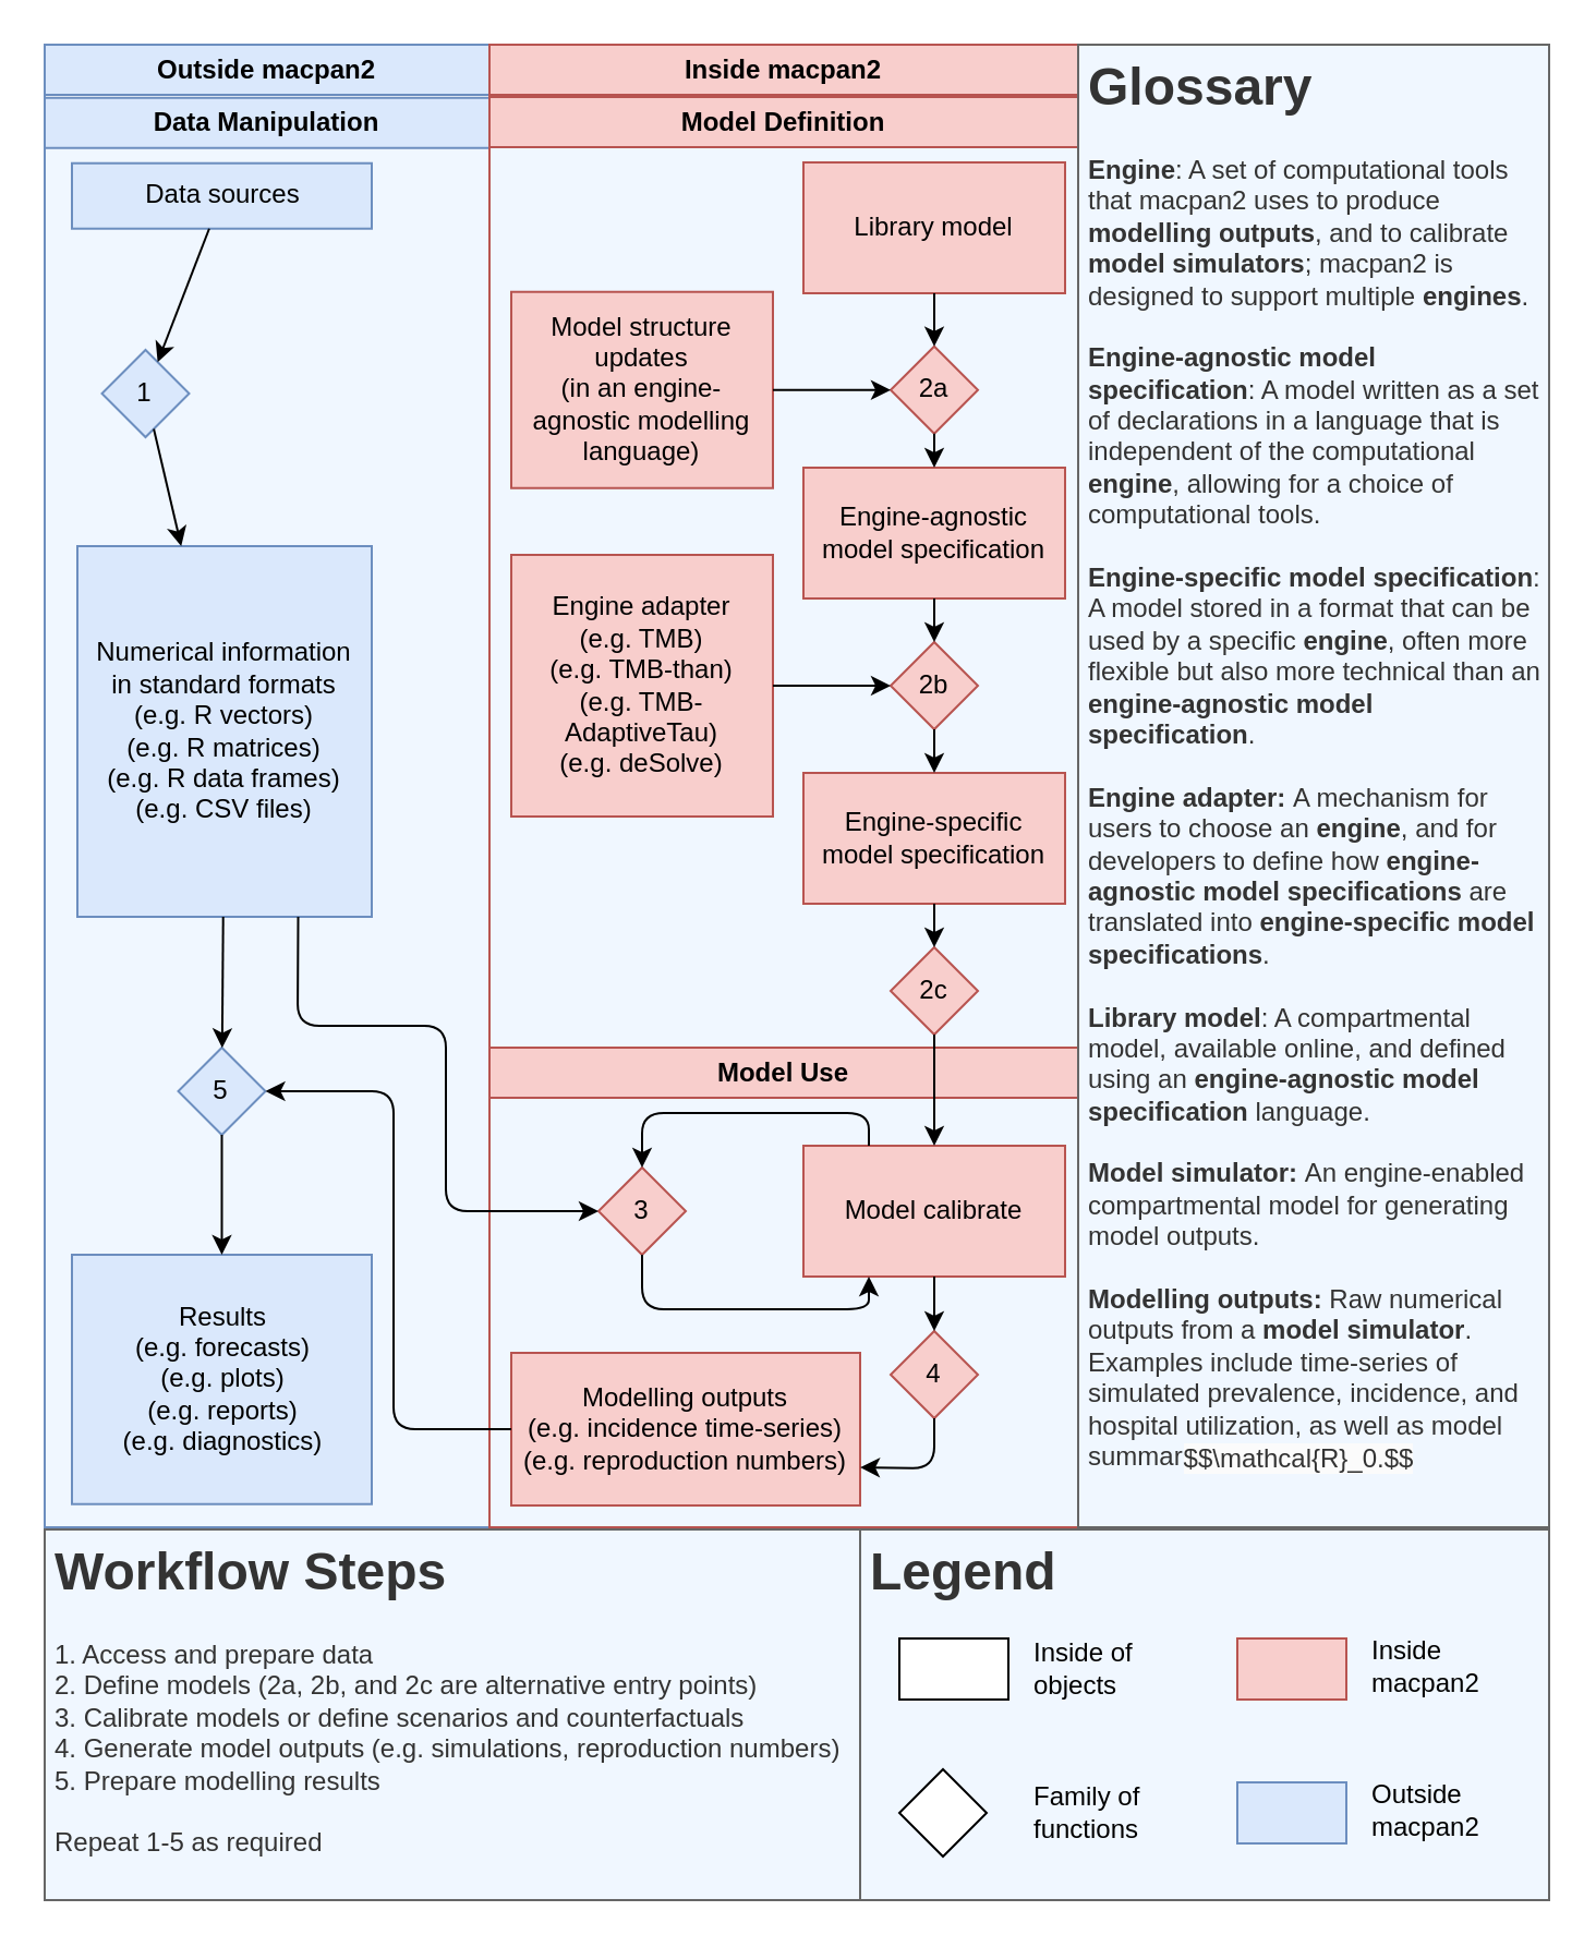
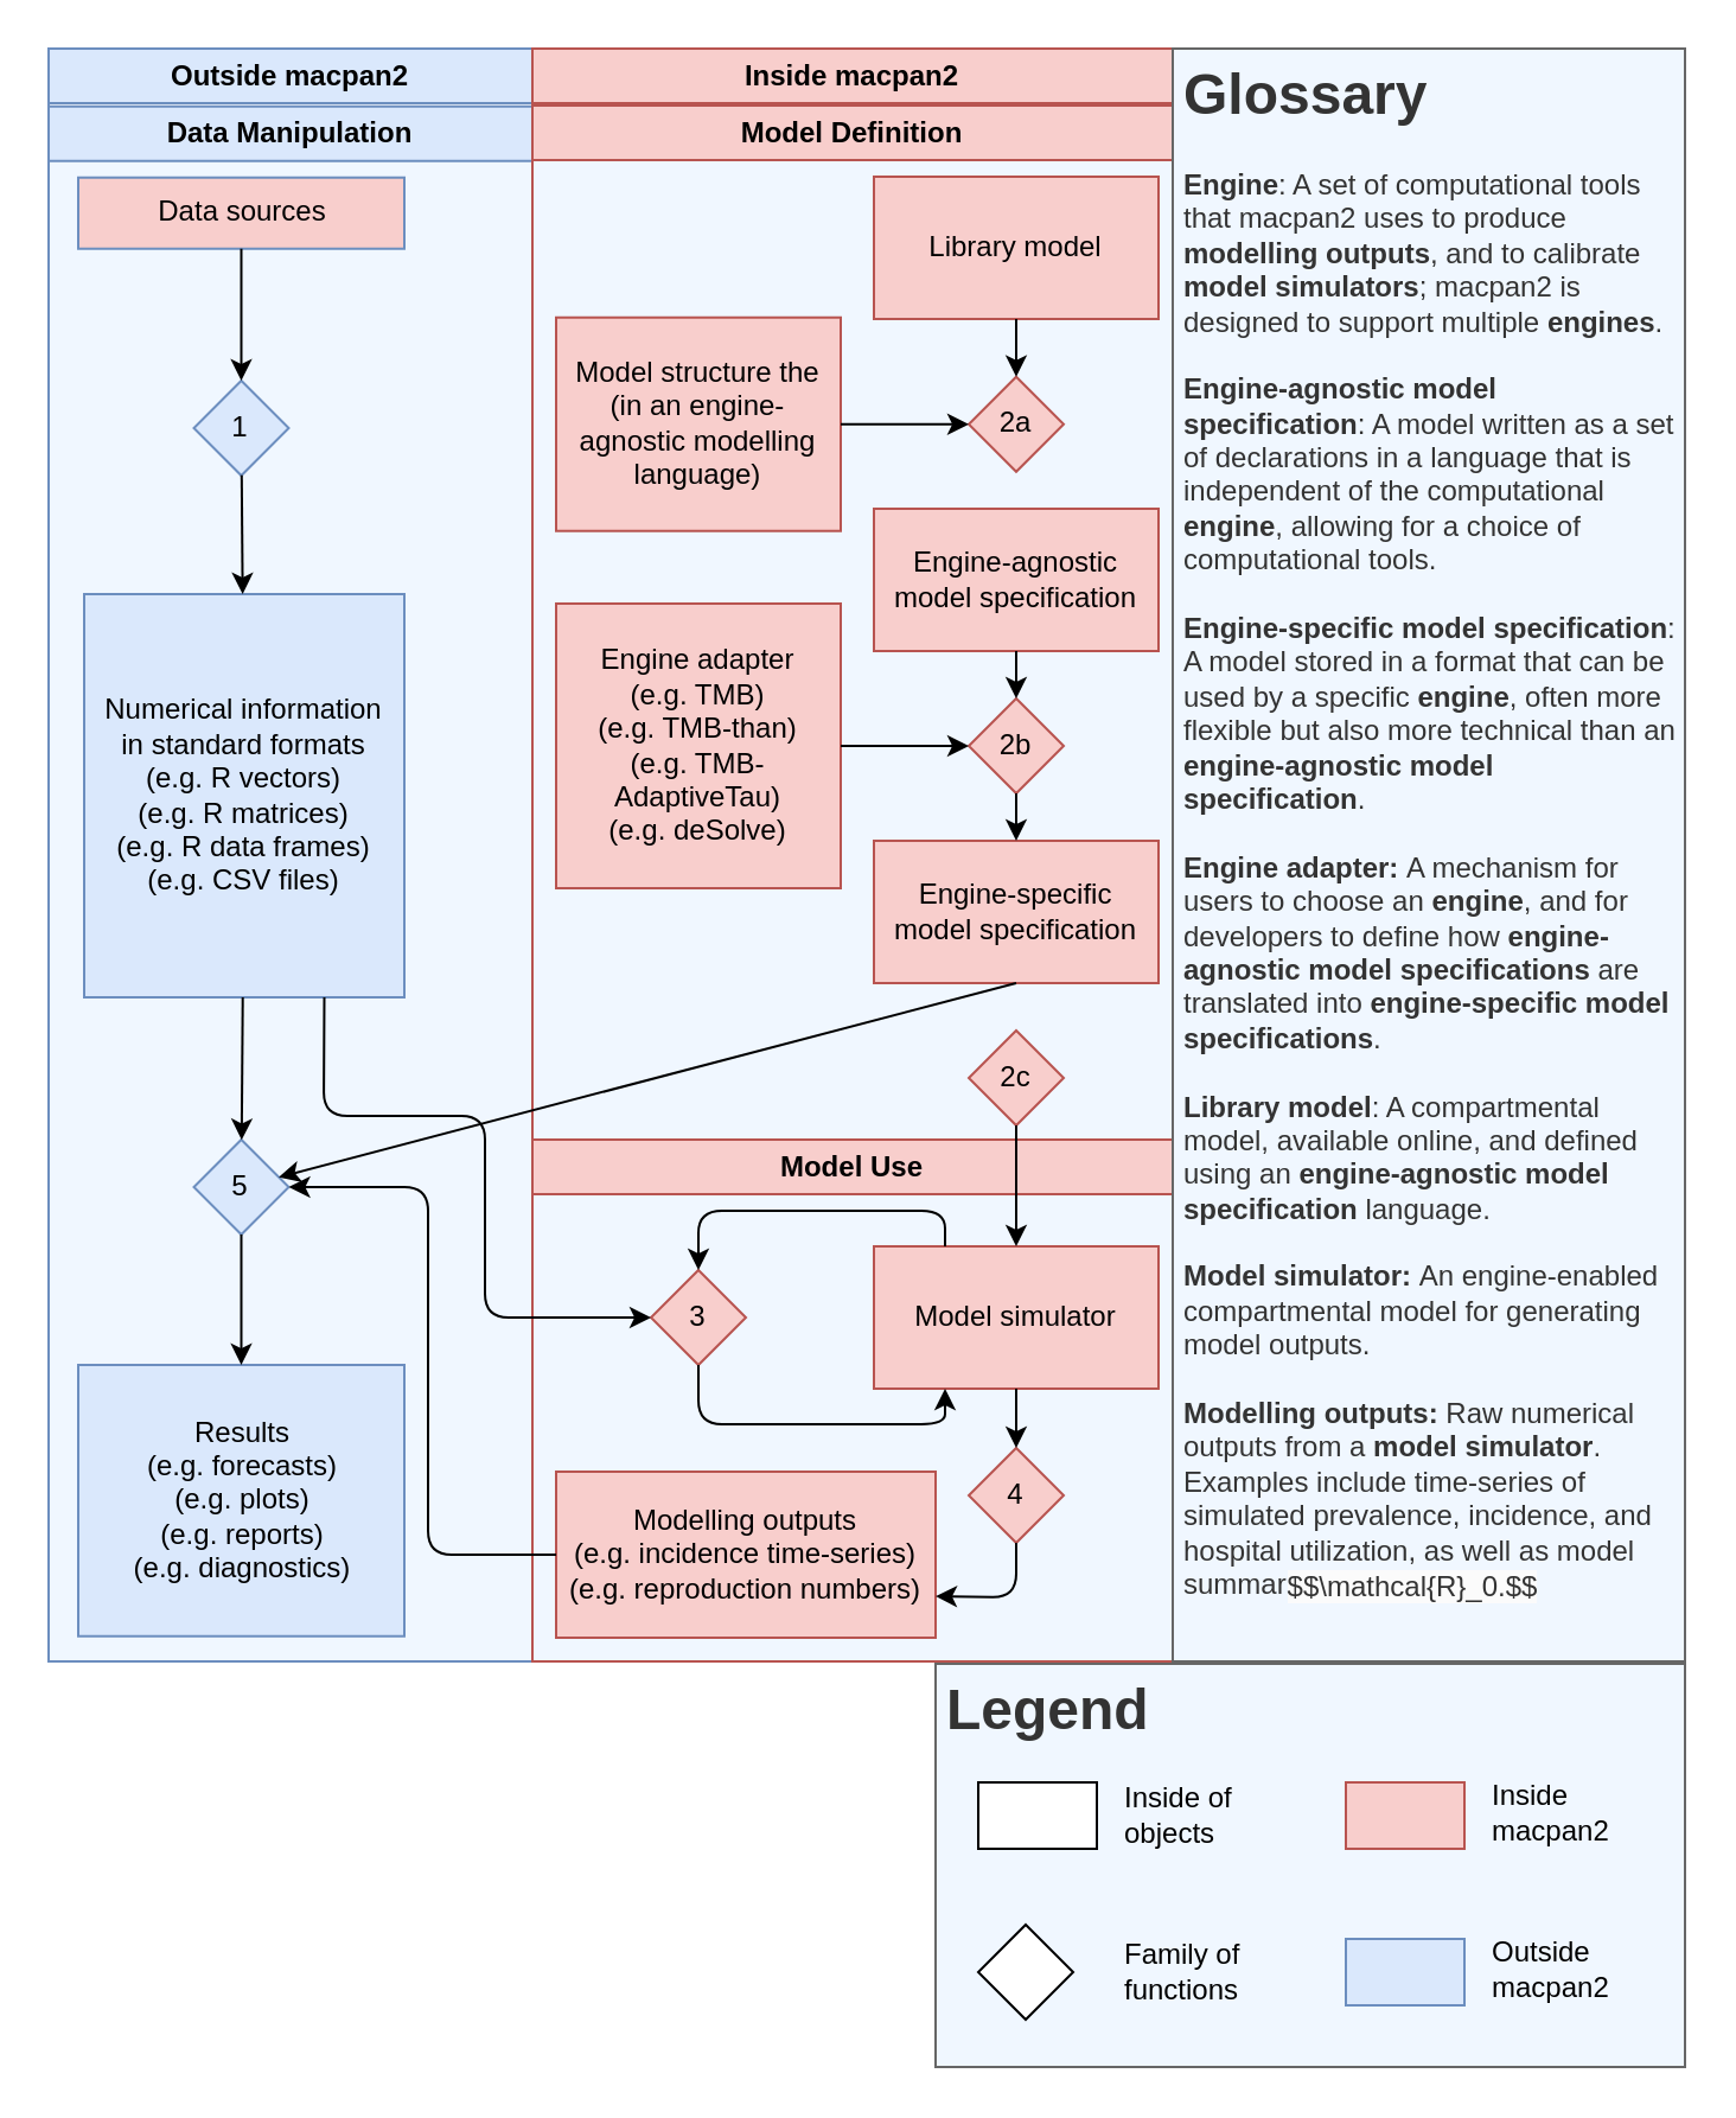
- <mxCell id="4" value="Data sources" style="rounded=0;whiteSpace=wrap;html=1;fillColor=#dae8fc;strokeColor=#6c8ebf;" parent="2" vertex="1"><mxGeometry x="12.5" y="30" width="137.5" height="30" as="geometry" /></mxCell>
+ <mxCell id="4" value="Data sources" style="rounded=0;whiteSpace=wrap;html=1;fillColor=#f8cecc;strokeColor=#6c8ebf;" parent="2" vertex="1"><mxGeometry x="12.5" y="30" width="137.5" height="30" as="geometry" /></mxCell>
- <mxCell id="30" value="Model structure updates&lt;br&gt;(in an engine-agnostic modelling language)" style="rounded=0;whiteSpace=wrap;html=1;fillColor=#f8cecc;strokeColor=#b85450;" parent="19" vertex="1"><mxGeometry x="10" y="89.37" width="120" height="90" as="geometry" /></mxCell>
+ <mxCell id="30" value="Model structure the&lt;br&gt;(in an engine-agnostic modelling language)" style="rounded=0;whiteSpace=wrap;html=1;fillColor=#f8cecc;strokeColor=#b85450;" parent="19" vertex="1"><mxGeometry x="10" y="89.37" width="120" height="90" as="geometry" /></mxCell>
- <mxCell id="7" value="1" style="rhombus;whiteSpace=wrap;html=1;fillColor=#dae8fc;strokeColor=#6c8ebf;" parent="6" vertex="1"><mxGeometry x="26.25" y="140" width="40" height="40" as="geometry" /></mxCell>
+ <mxCell id="7" value="1" style="rhombus;whiteSpace=wrap;html=1;fillColor=#dae8fc;strokeColor=#6c8ebf;" parent="6" vertex="1"><mxGeometry x="61.25" y="140" width="40" height="40" as="geometry" /></mxCell>
- <mxCell id="34" style="edgeStyle=none;html=1;exitX=0.5;exitY=1;exitDx=0;exitDy=0;entryX=0.5;entryY=0;entryDx=0;entryDy=0;fontFamily=Helvetica;fontSize=12;fontColor=default;" parent="19" source="31" target="21" edge="1"><mxGeometry relative="1" as="geometry" /></mxCell>
- <mxCell id="25" style="edgeStyle=none;html=1;exitX=0.5;exitY=1;exitDx=0;exitDy=0;entryX=0.5;entryY=0;entryDx=0;entryDy=0;fontFamily=Helvetica;fontSize=12;fontColor=default;" parent="19" source="24" target="23" edge="1"><mxGeometry relative="1" as="geometry" /></mxCell>
+ <mxCell id="25" style="edgeStyle=none;html=1;exitX=0.5;exitY=1;exitDx=0;exitDy=0;fontFamily=Helvetica;fontSize=12;fontColor=default;" parent="19" source="24" target="8" edge="1"><mxGeometry relative="1" as="geometry" /></mxCell>
- <mxCell id="12" value="Model calibrate" style="rounded=0;whiteSpace=wrap;html=1;fillColor=#f8cecc;strokeColor=#b85450;strokeWidth=1;" parent="10" vertex="1"><mxGeometry x="144" y="45" width="120" height="60" as="geometry" /></mxCell>
+ <mxCell id="12" value="Model simulator" style="rounded=0;whiteSpace=wrap;html=1;fillColor=#f8cecc;strokeColor=#b85450;strokeWidth=1;" parent="10" vertex="1"><mxGeometry x="144" y="45" width="120" height="60" as="geometry" /></mxCell>
- <mxCell id="41" value="&lt;h1&gt;Workflow Steps&lt;/h1&gt;&lt;div&gt;1. Access and prepare data&lt;/div&gt;&lt;div&gt;2. Define models (2a, 2b, and 2c are alternative entry points)&lt;/div&gt;&lt;div&gt;3. Calibrate models or define scenarios and counterfactuals&lt;/div&gt;&lt;div&gt;4. Generate model outputs (e.g. simulations, reproduction numbers)&lt;/div&gt;&lt;div&gt;5. Prepare modelling results&lt;/div&gt;&lt;div&gt;&lt;span style=&quot;background-color: initial;&quot;&gt;&lt;b&gt;&lt;br&gt;&lt;/b&gt;&lt;/span&gt;&lt;/div&gt;&lt;div&gt;&lt;span style=&quot;background-color: initial;&quot;&gt;Repeat 1-5 as required&lt;/span&gt;&lt;br&gt;&lt;/div&gt;&lt;p&gt;&lt;/p&gt;" style="text;html=1;strokeColor=#666666;fillColor=#f0f7ff;spacing=5;spacingTop=-20;whiteSpace=wrap;overflow=hidden;rounded=0;fontColor=#333333;" parent="1" vertex="1"><mxGeometry x="20" y="701" width="374" height="170" as="geometry" /></mxCell>
